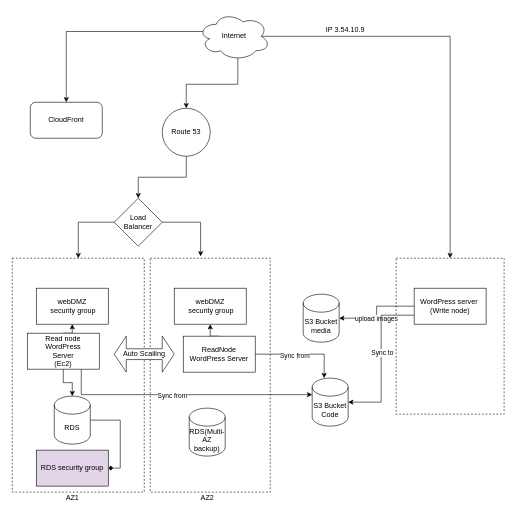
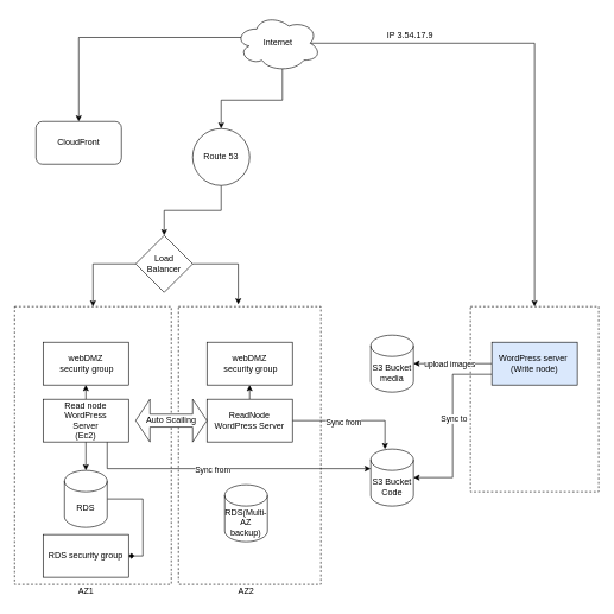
- <mxCell id="41" value="IP 3.54.10.9" style="text;html=1;align=center;verticalAlign=middle;resizable=0;points=[];autosize=1;" vertex="1" parent="1"><mxGeometry x="535" y="40" width="80" height="20" as="geometry" /></mxCell>
+ <mxCell id="41" value="IP 3.54.17.9" style="text;html=1;align=center;verticalAlign=middle;resizable=0;points=[];autosize=1;" vertex="1" parent="1"><mxGeometry x="535" y="40" width="80" height="20" as="geometry" /></mxCell>
- <mxCell id="38" value="WordPress server&amp;nbsp;&lt;br&gt;(Write node)" style="rounded=0;whiteSpace=wrap;html=1;" vertex="1" parent="1"><mxGeometry x="690" y="480" width="120" height="60" as="geometry" /></mxCell>
+ <mxCell id="38" value="WordPress server&amp;nbsp;&lt;br&gt;(Write node)" style="rounded=0;whiteSpace=wrap;html=1;fillColor=#dae8fc;" vertex="1" parent="1"><mxGeometry x="690" y="480" width="120" height="60" as="geometry" /></mxCell>
- <mxCell id="5" value="S3 Bucket&lt;br&gt;media" style="shape=cylinder3;whiteSpace=wrap;html=1;boundedLbl=1;backgroundOutline=1;size=15;" parent="1" vertex="1"><mxGeometry x="505" y="490" width="60" height="80" as="geometry" /></mxCell>
+ <mxCell id="5" value="S3 Bucket&lt;br&gt;media" style="shape=cylinder3;whiteSpace=wrap;html=1;boundedLbl=1;backgroundOutline=1;size=15;" parent="1" vertex="1"><mxGeometry x="520" y="470" width="60" height="80" as="geometry" /></mxCell>
- <mxCell id="16" value="Read node WordPress&lt;br&gt;Server&lt;br&gt;(Ec2)" style="rounded=0;whiteSpace=wrap;html=1;" parent="1" vertex="1"><mxGeometry x="45" y="555" width="120" height="60" as="geometry" /></mxCell>
+ <mxCell id="16" value="Read node WordPress&lt;br&gt;Server&lt;br&gt;(Ec2)" style="rounded=0;whiteSpace=wrap;html=1;" parent="1" vertex="1"><mxGeometry x="60" y="560" width="120" height="60" as="geometry" /></mxCell>
- <mxCell id="20" value="ReadNode WordPress Server" style="rounded=0;whiteSpace=wrap;html=1;" parent="1" vertex="1"><mxGeometry x="305" y="560" width="120" height="60" as="geometry" /></mxCell>
+ <mxCell id="20" value="ReadNode WordPress Server" style="rounded=0;whiteSpace=wrap;html=1;" parent="1" vertex="1"><mxGeometry x="290" y="560" width="120" height="60" as="geometry" /></mxCell>
- <mxCell id="8" value="RDS security group" style="rounded=0;whiteSpace=wrap;html=1;fillColor=#e1d5e7;" parent="1" vertex="1"><mxGeometry x="60" y="750" width="120" height="60" as="geometry" /></mxCell>
+ <mxCell id="8" value="RDS security group" style="rounded=0;whiteSpace=wrap;html=1;" parent="1" vertex="1"><mxGeometry x="60" y="750" width="120" height="60" as="geometry" /></mxCell>
